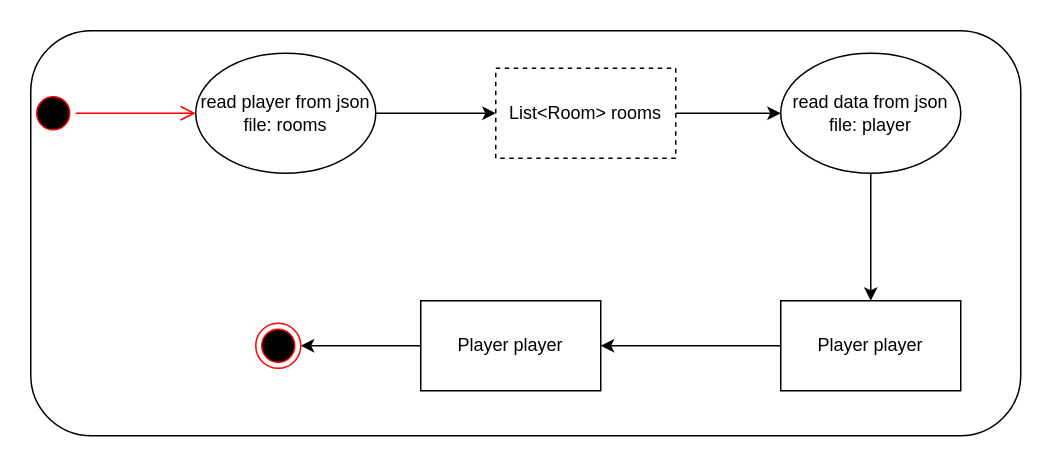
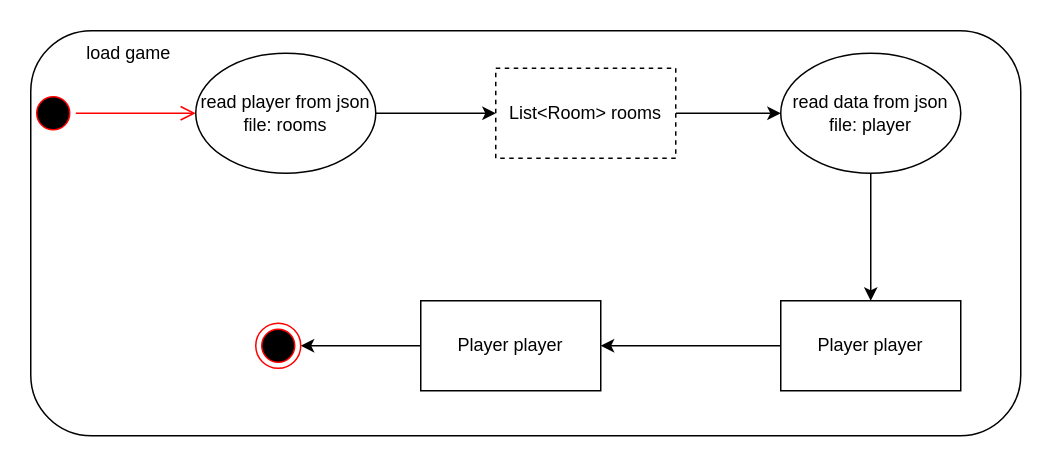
+ <mxCell id="16" value="load game" style="text;html=1;align=center;verticalAlign=middle;resizable=0;points=[];autosize=1;" vertex="1" parent="1"><mxGeometry x="50" y="25" width="70" height="20" as="geometry" /></mxCell>
